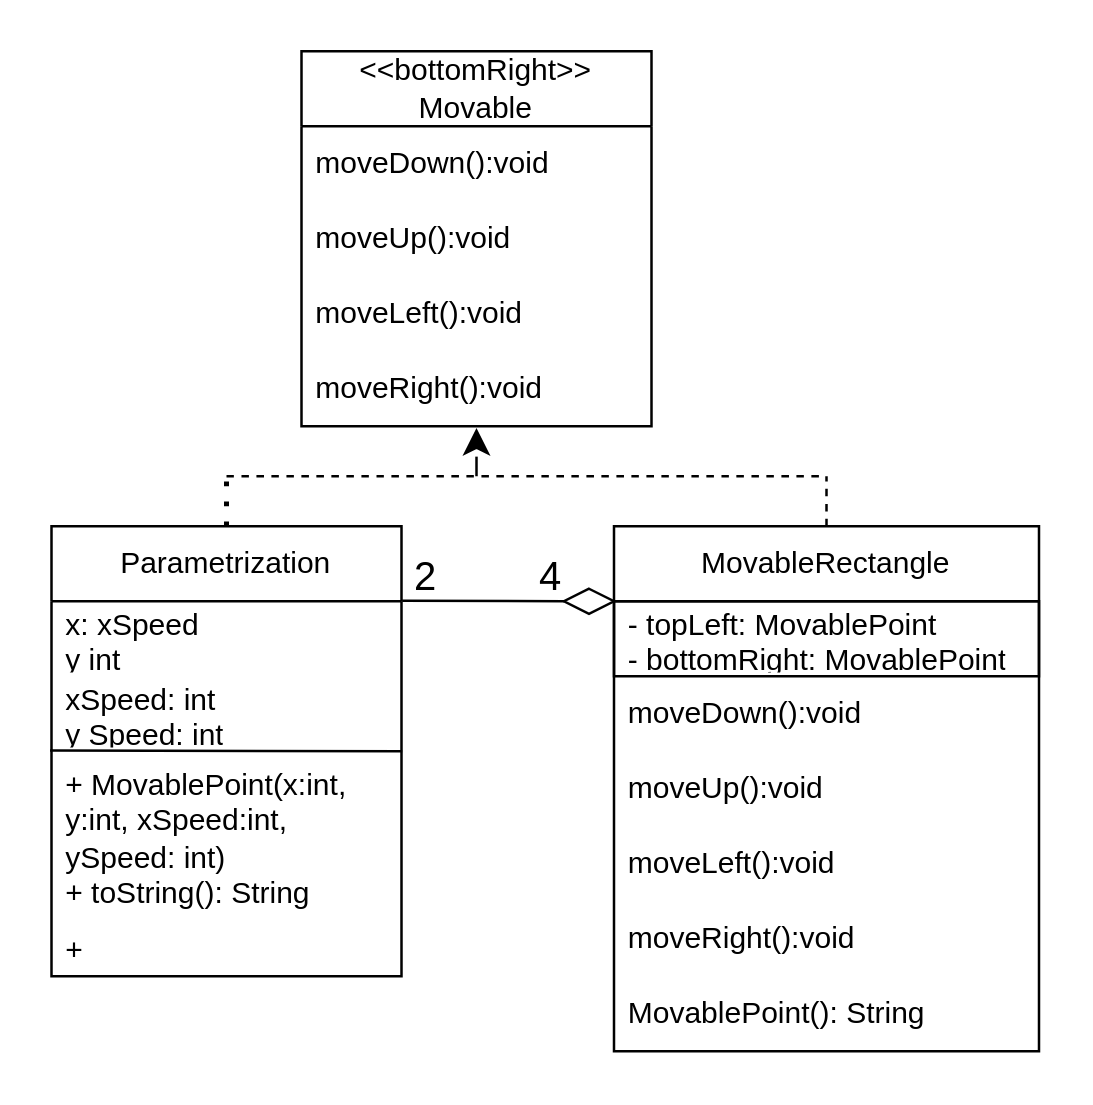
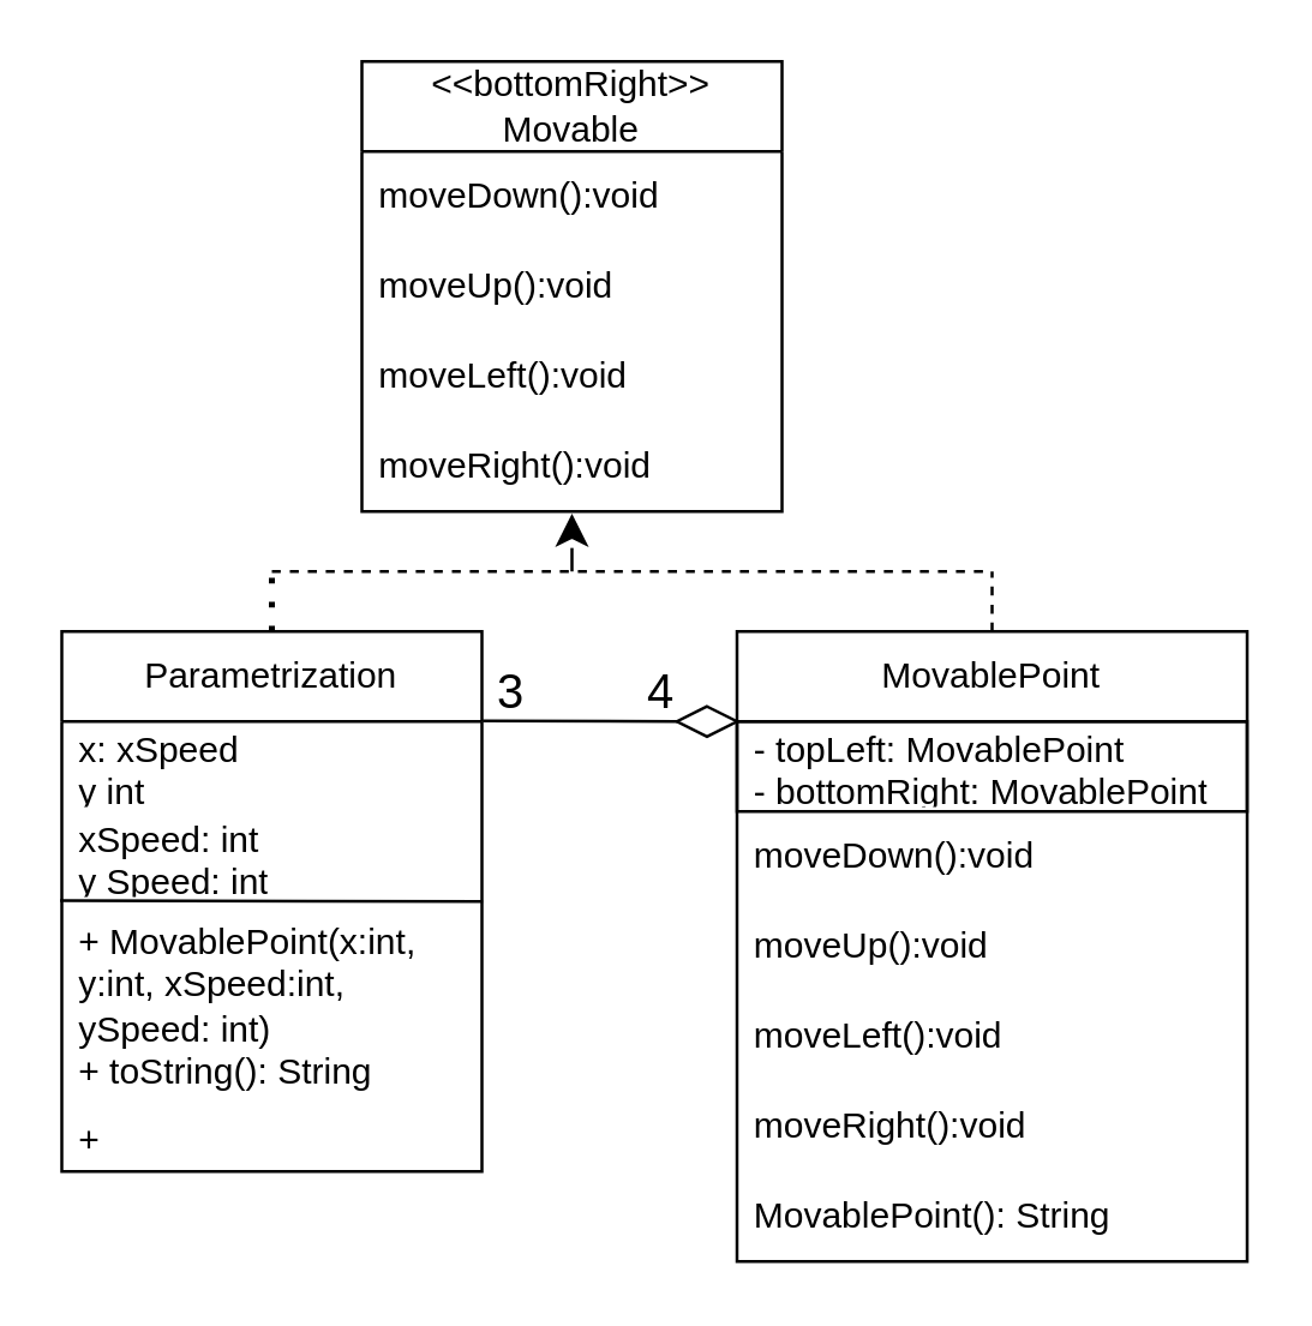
- <mxCell id="7" value="MovableRectangle" style="swimlane;fontStyle=0;childLayout=stackLayout;horizontal=1;startSize=30;horizontalStack=0;resizeParent=1;resizeParentMax=0;resizeLast=0;collapsible=1;marginBottom=0;whiteSpace=wrap;html=1;" vertex="1" parent="1"><mxGeometry x="245" y="210" width="170" height="210" as="geometry" /></mxCell>
+ <mxCell id="7" value="MovablePoint" style="swimlane;fontStyle=0;childLayout=stackLayout;horizontal=1;startSize=30;horizontalStack=0;resizeParent=1;resizeParentMax=0;resizeLast=0;collapsible=1;marginBottom=0;whiteSpace=wrap;html=1;" vertex="1" parent="1"><mxGeometry x="245" y="210" width="170" height="210" as="geometry" /></mxCell>
- <mxCell id="22" value="2" style="text;strokeColor=none;fillColor=none;html=1;align=center;verticalAlign=middle;whiteSpace=wrap;rounded=0;fontSize=16;" vertex="1" parent="1"><mxGeometry x="140" y="215" width="60" height="30" as="geometry" /></mxCell>
+ <mxCell id="22" value="3" style="text;strokeColor=none;fillColor=none;html=1;align=center;verticalAlign=middle;whiteSpace=wrap;rounded=0;fontSize=16;" vertex="1" parent="1"><mxGeometry x="140" y="215" width="60" height="30" as="geometry" /></mxCell>
